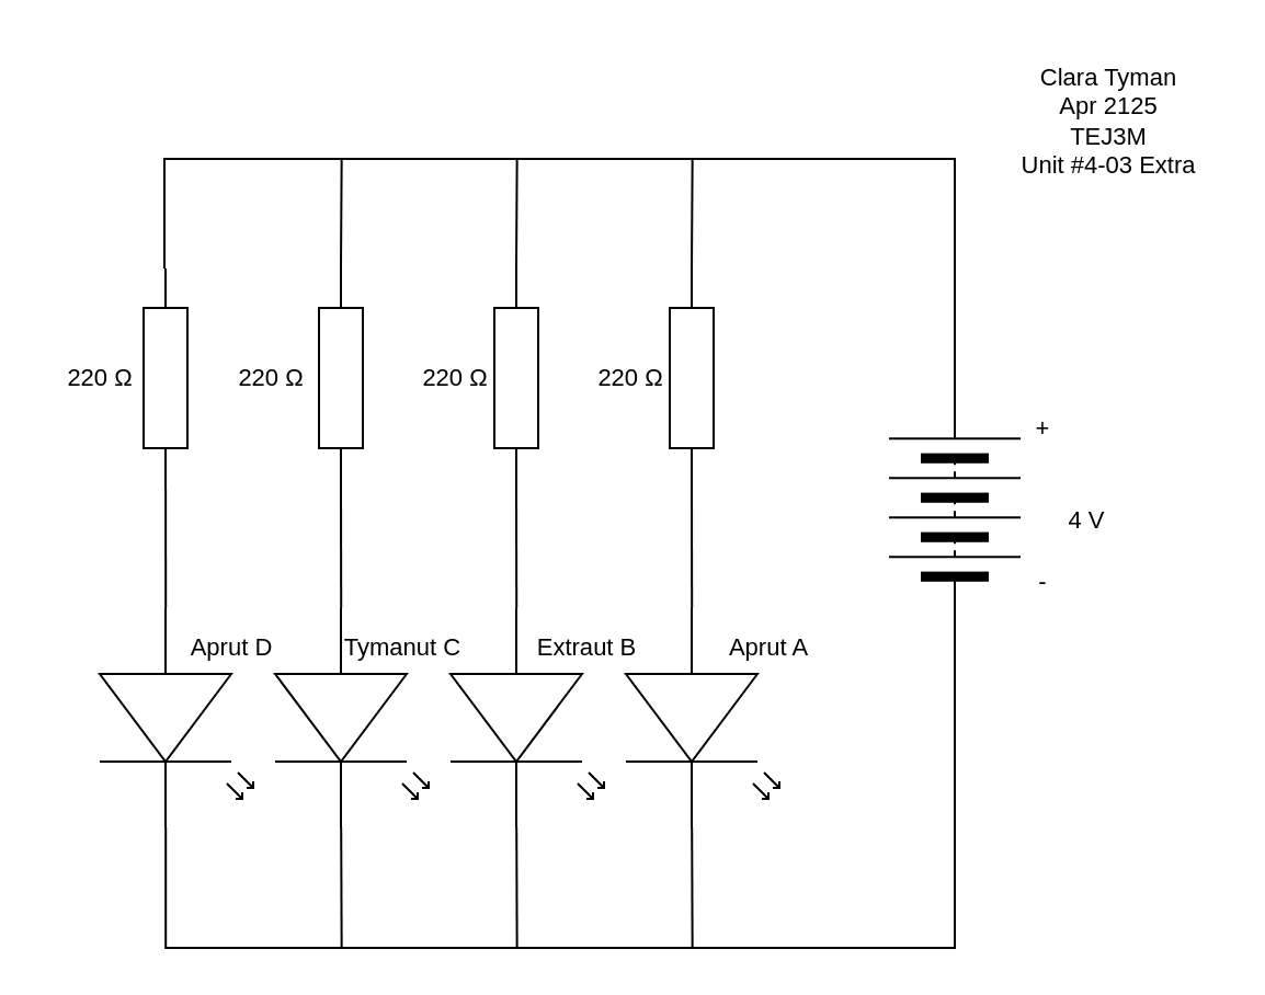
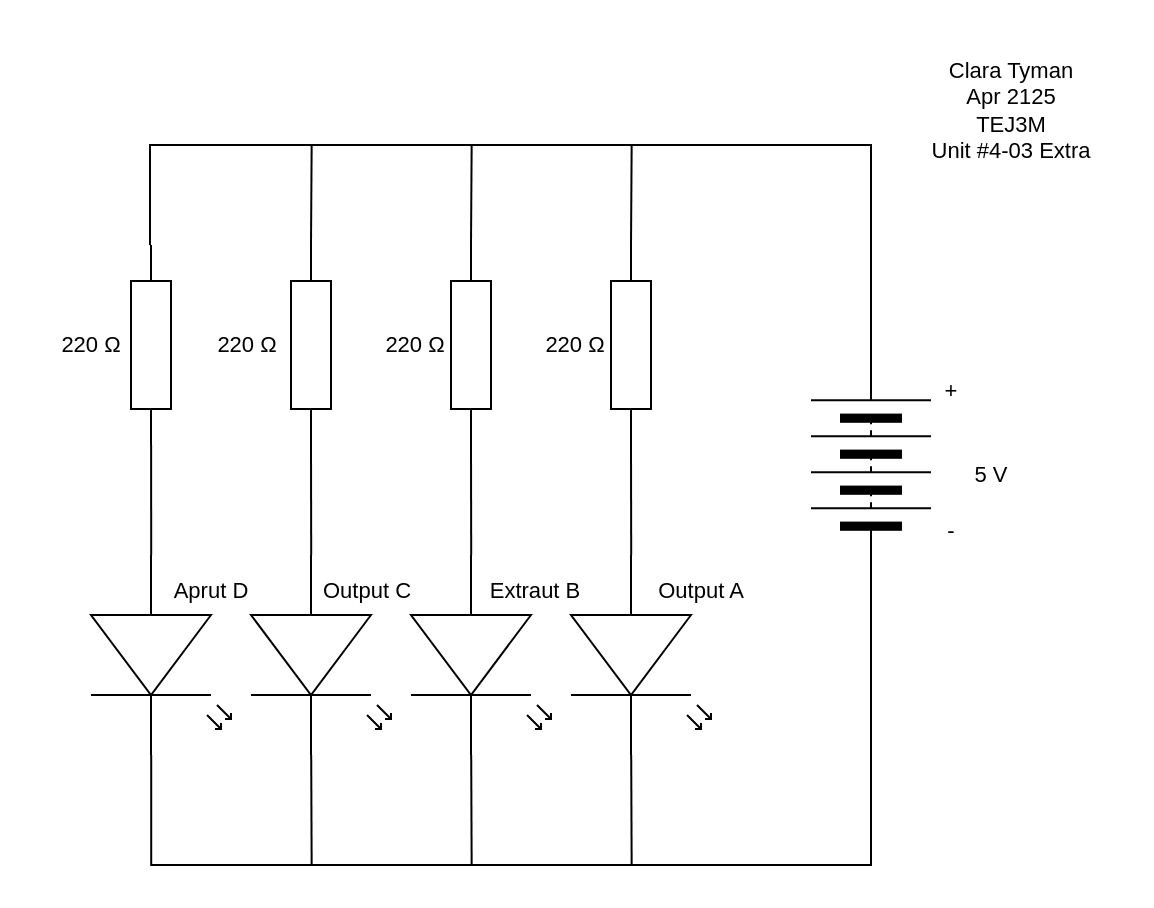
- <mxCell id="23" value="4 V" style="text;html=1;align=center;verticalAlign=middle;resizable=0;points=[];autosize=1;strokeColor=none;fillColor=none;fontFamily=Helvetica;fontSize=11;fontColor=default;labelBackgroundColor=default;" vertex="1" parent="1"><mxGeometry x="475" y="222" width="40" height="30" as="geometry" /></mxCell>
+ <mxCell id="23" value="5 V" style="text;html=1;align=center;verticalAlign=middle;resizable=0;points=[];autosize=1;strokeColor=none;fillColor=none;fontFamily=Helvetica;fontSize=11;fontColor=default;labelBackgroundColor=default;" vertex="1" parent="1"><mxGeometry x="475" y="222" width="40" height="30" as="geometry" /></mxCell>
- <mxCell id="33" value="Tyman&lt;span style=&quot;background-color: light-dark(#ffffff, var(--ge-dark-color, #121212));&quot;&gt;ut C&lt;/span&gt;" style="text;html=1;align=center;verticalAlign=middle;resizable=0;points=[];autosize=1;strokeColor=none;fillColor=none;fontFamily=Helvetica;fontSize=11;fontColor=default;labelBackgroundColor=default;" vertex="1" parent="1"><mxGeometry x="148" y="280" width="70" height="30" as="geometry" /></mxCell>
+ <mxCell id="33" value="Outp&lt;span style=&quot;background-color: light-dark(#ffffff, var(--ge-dark-color, #121212));&quot;&gt;ut C&lt;/span&gt;" style="text;html=1;align=center;verticalAlign=middle;resizable=0;points=[];autosize=1;strokeColor=none;fillColor=none;fontFamily=Helvetica;fontSize=11;fontColor=default;labelBackgroundColor=default;" vertex="1" parent="1"><mxGeometry x="148" y="280" width="70" height="30" as="geometry" /></mxCell>
- <mxCell id="31" value="Apr&lt;span style=&quot;background-color: light-dark(#ffffff, var(--ge-dark-color, #121212));&quot;&gt;ut A&lt;/span&gt;" style="text;html=1;align=center;verticalAlign=middle;resizable=0;points=[];autosize=1;strokeColor=none;fillColor=none;fontFamily=Helvetica;fontSize=11;fontColor=default;labelBackgroundColor=default;" vertex="1" parent="1"><mxGeometry x="315" y="280" width="70" height="30" as="geometry" /></mxCell>
+ <mxCell id="31" value="Outp&lt;span style=&quot;background-color: light-dark(#ffffff, var(--ge-dark-color, #121212));&quot;&gt;ut A&lt;/span&gt;" style="text;html=1;align=center;verticalAlign=middle;resizable=0;points=[];autosize=1;strokeColor=none;fillColor=none;fontFamily=Helvetica;fontSize=11;fontColor=default;labelBackgroundColor=default;" vertex="1" parent="1"><mxGeometry x="315" y="280" width="70" height="30" as="geometry" /></mxCell>
